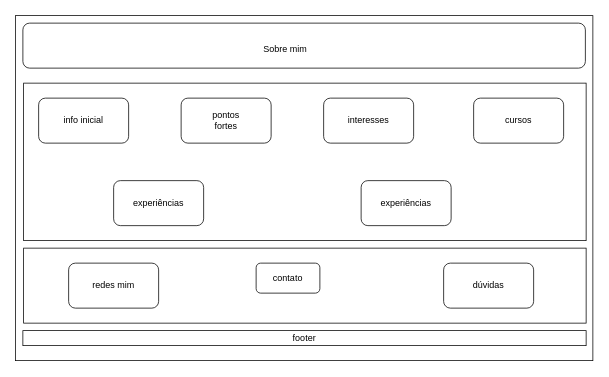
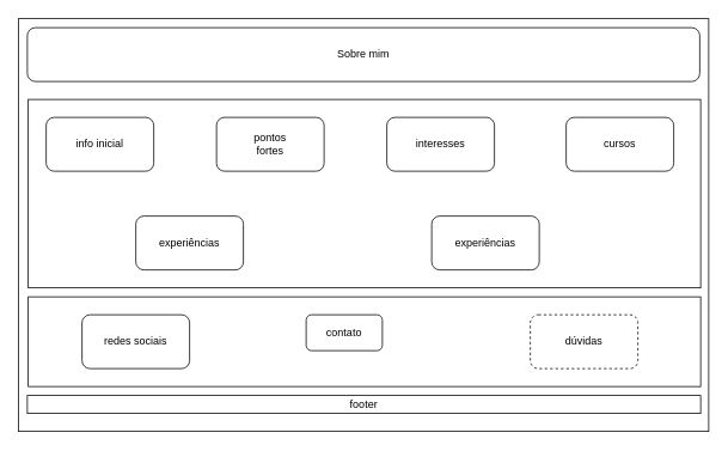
- <mxCell id="5" value="Sobre mim" style="text;strokeColor=none;align=center;fillColor=none;html=1;verticalAlign=middle;whiteSpace=wrap;rounded=0;" vertex="1" parent="1"><mxGeometry x="210" y="47.5" width="340" height="35" as="geometry" /></mxCell>
+ <mxCell id="5" value="Sobre mim" style="text;strokeColor=none;align=center;fillColor=none;html=1;verticalAlign=middle;whiteSpace=wrap;rounded=0;" vertex="1" parent="1"><mxGeometry x="235" y="42.5" width="340" height="35" as="geometry" /></mxCell>
- <mxCell id="17" value="redes mim" style="rounded=1;whiteSpace=wrap;html=1;" vertex="1" parent="1"><mxGeometry x="91" y="350" width="120" height="60" as="geometry" /></mxCell>
+ <mxCell id="17" value="redes sociais" style="rounded=1;whiteSpace=wrap;html=1;" vertex="1" parent="1"><mxGeometry x="91" y="350" width="120" height="60" as="geometry" /></mxCell>
- <mxCell id="19" value="dúvidas" style="rounded=1;whiteSpace=wrap;html=1;" vertex="1" parent="1"><mxGeometry x="591" y="350" width="120" height="60" as="geometry" /></mxCell>
+ <mxCell id="19" value="dúvidas" style="rounded=1;whiteSpace=wrap;html=1;dashed=1;" vertex="1" parent="1"><mxGeometry x="591" y="350" width="120" height="60" as="geometry" /></mxCell>
